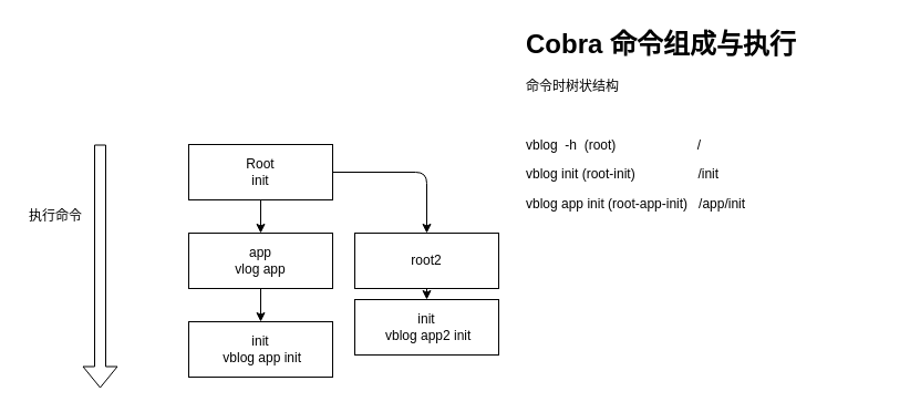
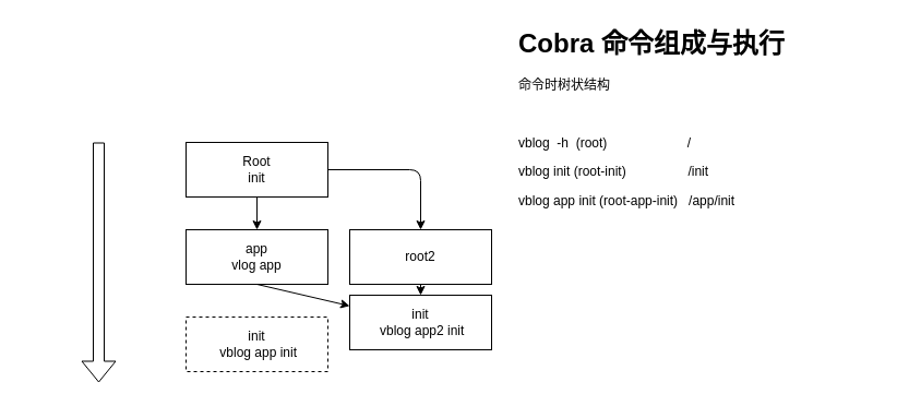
- <mxCell id="7" value="执行命令" style="text;html=1;strokeColor=none;fillColor=none;align=center;verticalAlign=middle;whiteSpace=wrap;rounded=0;" vertex="1" parent="1"><mxGeometry x="20" y="180" width="60" height="30" as="geometry" /></mxCell>
- <mxCell id="8" style="edgeStyle=none;html=1;exitX=0.5;exitY=1;exitDx=0;exitDy=0;entryX=0.5;entryY=0;entryDx=0;entryDy=0;" edge="1" parent="1" source="9" target="10"><mxGeometry relative="1" as="geometry" /></mxCell>
+ <mxCell id="8" style="edgeStyle=none;html=1;exitX=0.5;exitY=1;exitDx=0;exitDy=0;" edge="1" parent="1" source="9" target="13"><mxGeometry relative="1" as="geometry" /></mxCell>
- <mxCell id="10" value="init&lt;br&gt;&amp;nbsp;vblog app init" style="rounded=0;whiteSpace=wrap;html=1;" vertex="1" parent="1"><mxGeometry x="170" y="290" width="130" height="50" as="geometry" /></mxCell>
+ <mxCell id="10" value="init&lt;br&gt;&amp;nbsp;vblog app init" style="rounded=0;whiteSpace=wrap;html=1;dashed=1;" vertex="1" parent="1"><mxGeometry x="170" y="290" width="130" height="50" as="geometry" /></mxCell>
